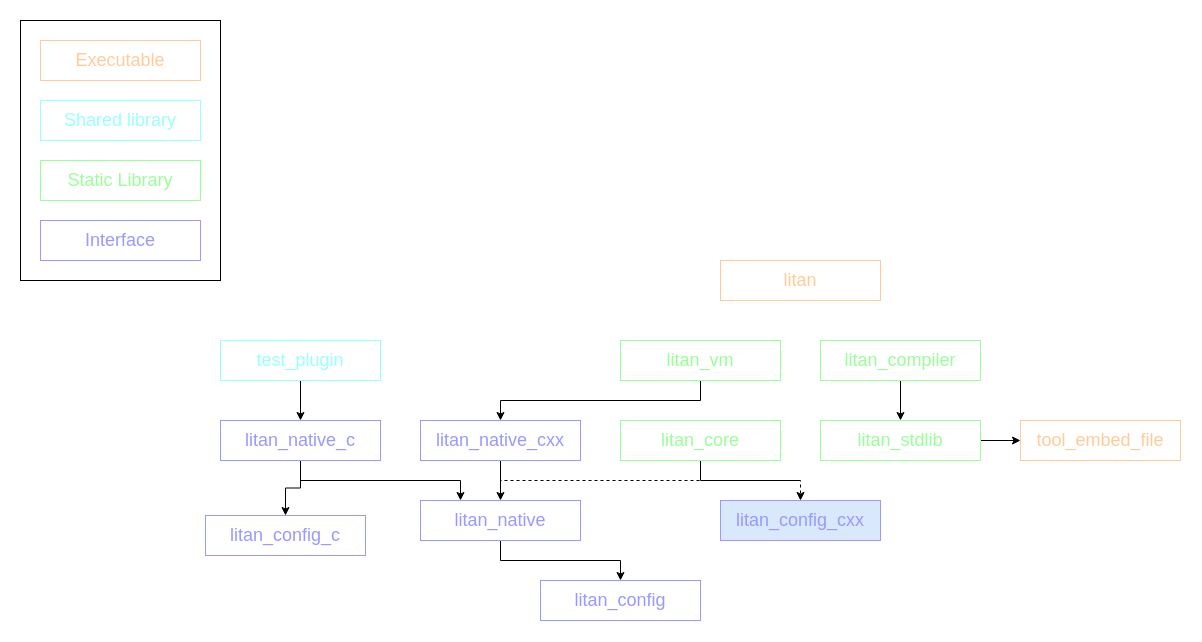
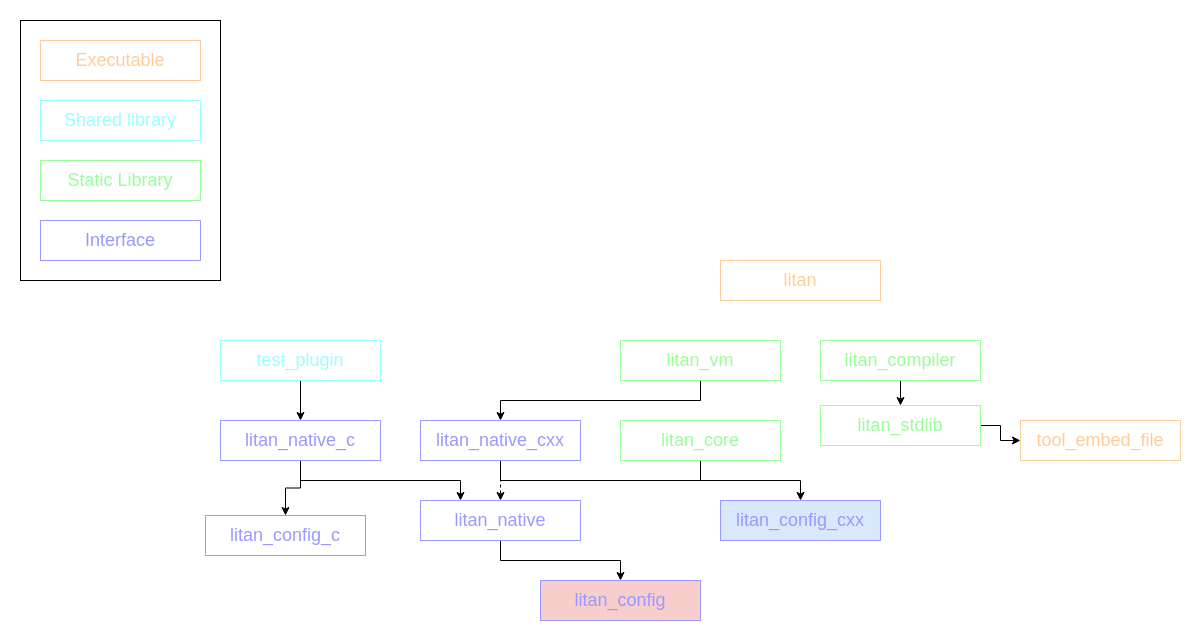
- <mxCell id="14" value="litan_stdlib" style="rounded=0;whiteSpace=wrap;html=1;fontSize=18;strokeColor=#99FF99;fontColor=#99FF99;" parent="1" vertex="1"><mxGeometry x="820" y="420" width="160" height="40" as="geometry" /></mxCell>
+ <mxCell id="14" value="litan_stdlib" style="rounded=0;whiteSpace=wrap;html=1;fontSize=18;strokeColor=#99FF99;fontColor=#99FF99;" parent="1" vertex="1"><mxGeometry x="820" y="405" width="160" height="40" as="geometry" /></mxCell>
- <mxCell id="29" style="edgeStyle=orthogonalEdgeStyle;rounded=0;orthogonalLoop=1;jettySize=auto;html=1;exitX=0.5;exitY=1;exitDx=0;exitDy=0;dashed=1;" edge="1" parent="1" source="31" target="18"><mxGeometry relative="1" as="geometry" /></mxCell>
+ <mxCell id="29" style="edgeStyle=orthogonalEdgeStyle;rounded=0;orthogonalLoop=1;jettySize=auto;html=1;exitX=0.5;exitY=1;exitDx=0;exitDy=0;" edge="1" parent="1" source="31" target="18"><mxGeometry relative="1" as="geometry" /></mxCell>
- <mxCell id="30" style="edgeStyle=orthogonalEdgeStyle;rounded=0;orthogonalLoop=1;jettySize=auto;html=1;exitX=0.5;exitY=1;exitDx=0;exitDy=0;entryX=0.5;entryY=0;entryDx=0;entryDy=0;" edge="1" parent="1" source="31" target="36"><mxGeometry relative="1" as="geometry" /></mxCell>
+ <mxCell id="30" style="edgeStyle=orthogonalEdgeStyle;rounded=0;orthogonalLoop=1;jettySize=auto;html=1;exitX=0.5;exitY=1;exitDx=0;exitDy=0;entryX=0.5;entryY=0;entryDx=0;entryDy=0;dashed=1;" edge="1" parent="1" source="31" target="36"><mxGeometry relative="1" as="geometry" /></mxCell>
- <mxCell id="19" value="litan_config" style="rounded=0;whiteSpace=wrap;html=1;fontSize=18;strokeColor=#9999FF;fontColor=#9999FF;" parent="1" vertex="1"><mxGeometry x="540" y="580" width="160" height="40" as="geometry" /></mxCell>
+ <mxCell id="19" value="litan_config" style="rounded=0;whiteSpace=wrap;html=1;fontSize=18;strokeColor=#9999FF;fontColor=#9999FF;fillColor=#f8cecc;" parent="1" vertex="1"><mxGeometry x="540" y="580" width="160" height="40" as="geometry" /></mxCell>
